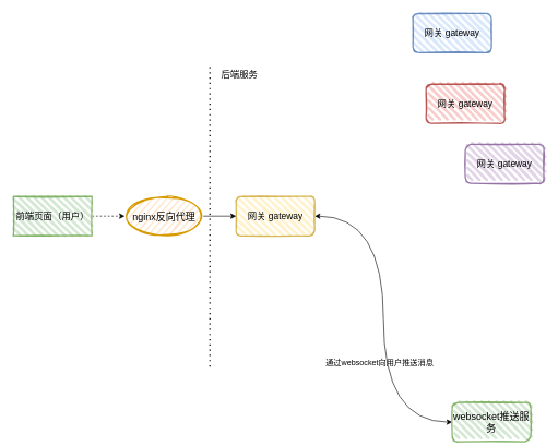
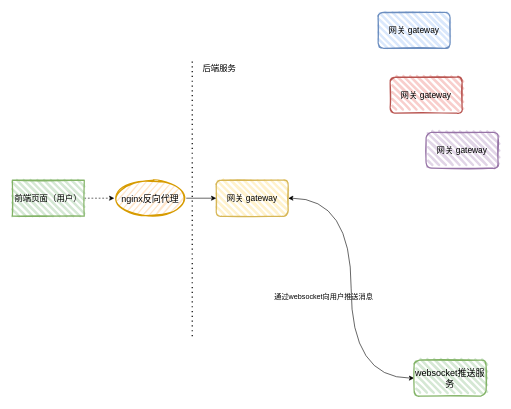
- <mxCell id="14" value="通过websocket向用户推送消息" style="text;html=1;align=center;verticalAlign=middle;resizable=0;points=[];autosize=1;strokeColor=none;fillColor=none;" vertex="1" parent="1"><mxGeometry x="484" y="540" width="190" height="30" as="geometry" /></mxCell>
+ <mxCell id="14" value="通过websocket向用户推送消息" style="text;html=1;align=center;verticalAlign=middle;resizable=0;points=[];autosize=1;strokeColor=none;fillColor=none;" vertex="1" parent="1"><mxGeometry x="444" y="480" width="190" height="30" as="geometry" /></mxCell>
- <mxCell id="13" value="&lt;font style=&quot;font-size: 15px;&quot;&gt;websocket推送服务&lt;/font&gt;" style="rounded=1;whiteSpace=wrap;html=1;strokeWidth=2;fillWeight=4;hachureGap=8;hachureAngle=45;fillColor=#d5e8d4;sketch=1;strokeColor=#82b366;" vertex="1" parent="1"><mxGeometry x="690" y="615" width="120" height="60" as="geometry" /></mxCell>
+ <mxCell id="13" value="&lt;font style=&quot;font-size: 15px;&quot;&gt;websocket推送服务&lt;/font&gt;" style="rounded=1;whiteSpace=wrap;html=1;strokeWidth=2;fillWeight=4;hachureGap=8;hachureAngle=45;fillColor=#d5e8d4;sketch=1;strokeColor=#82b366;" vertex="1" parent="1"><mxGeometry x="690" y="600" width="120" height="60" as="geometry" /></mxCell>
